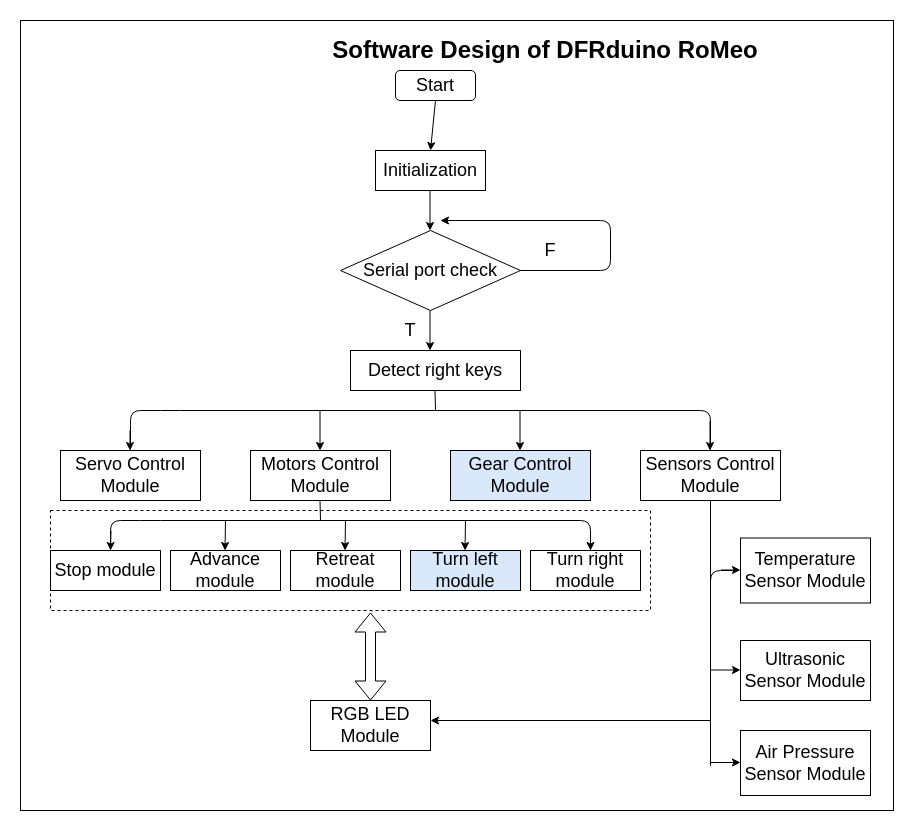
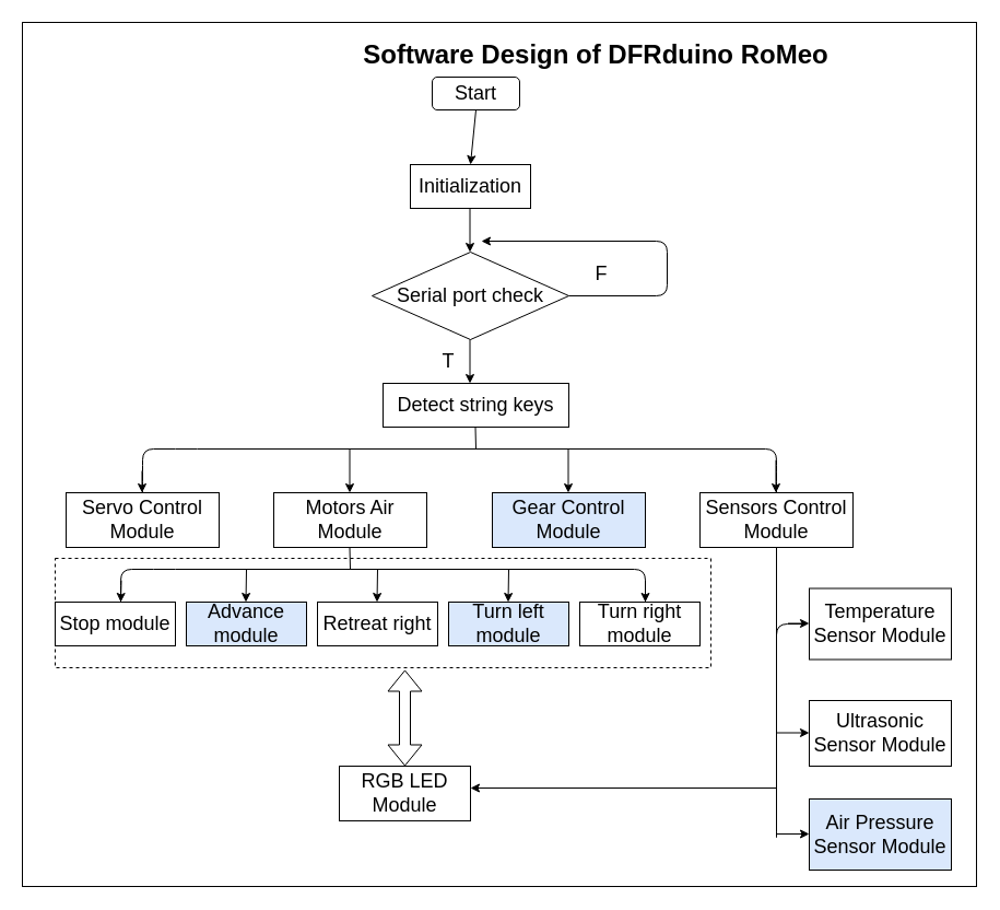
- <mxCell id="14" value="&lt;font style=&quot;font-size: 18px&quot;&gt;Detect right keys&lt;/font&gt;" style="rounded=0;whiteSpace=wrap;html=1;" parent="1" vertex="1"><mxGeometry x="350" y="350" width="170" height="40" as="geometry" /></mxCell>
+ <mxCell id="14" value="&lt;font style=&quot;font-size: 18px&quot;&gt;Detect string keys&lt;/font&gt;" style="rounded=0;whiteSpace=wrap;html=1;" parent="1" vertex="1"><mxGeometry x="350" y="350" width="170" height="40" as="geometry" /></mxCell>
- <mxCell id="18" value="&lt;span style=&quot;font-size: 18px&quot;&gt;Motors Control Module&lt;/span&gt;" style="rounded=0;whiteSpace=wrap;html=1;" parent="1" vertex="1"><mxGeometry x="250" y="450" width="140" height="50" as="geometry" /></mxCell>
+ <mxCell id="18" value="&lt;span style=&quot;font-size: 18px&quot;&gt;Motors Air Module&lt;/span&gt;" style="rounded=0;whiteSpace=wrap;html=1;" parent="1" vertex="1"><mxGeometry x="250" y="450" width="140" height="50" as="geometry" /></mxCell>
- <mxCell id="30" value="&lt;span style=&quot;font-size: 18px&quot;&gt;Advance module&lt;/span&gt;" style="rounded=0;whiteSpace=wrap;html=1;" parent="1" vertex="1"><mxGeometry x="170" y="550" width="110" height="40" as="geometry" /></mxCell>
+ <mxCell id="30" value="&lt;span style=&quot;font-size: 18px&quot;&gt;Advance module&lt;/span&gt;" style="rounded=0;whiteSpace=wrap;html=1;fillColor=#dae8fc;" parent="1" vertex="1"><mxGeometry x="170" y="550" width="110" height="40" as="geometry" /></mxCell>
- <mxCell id="31" value="&lt;span style=&quot;font-size: 18px&quot;&gt;Retreat module&lt;/span&gt;" style="rounded=0;whiteSpace=wrap;html=1;" parent="1" vertex="1"><mxGeometry x="290" y="550" width="110" height="40" as="geometry" /></mxCell>
+ <mxCell id="31" value="&lt;span style=&quot;font-size: 18px&quot;&gt;Retreat right&lt;/span&gt;" style="rounded=0;whiteSpace=wrap;html=1;" parent="1" vertex="1"><mxGeometry x="290" y="550" width="110" height="40" as="geometry" /></mxCell>
- <mxCell id="44" value="&lt;span style=&quot;font-size: 18px&quot;&gt;Air Pressure Sensor Module&lt;/span&gt;" style="rounded=0;whiteSpace=wrap;html=1;" parent="1" vertex="1"><mxGeometry x="740" y="730" width="130" height="65" as="geometry" /></mxCell>
+ <mxCell id="44" value="&lt;span style=&quot;font-size: 18px&quot;&gt;Air Pressure Sensor Module&lt;/span&gt;" style="rounded=0;whiteSpace=wrap;html=1;fillColor=#dae8fc;" parent="1" vertex="1"><mxGeometry x="740" y="730" width="130" height="65" as="geometry" /></mxCell>
